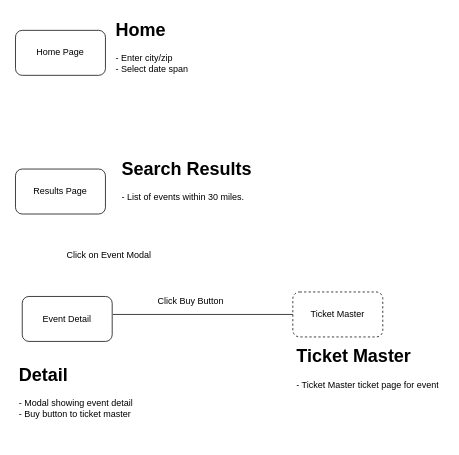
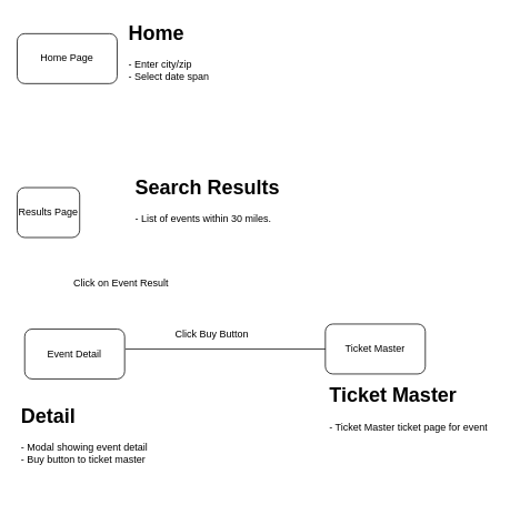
- <mxCell id="3" value="Results Page" style="rounded=1;whiteSpace=wrap;html=1;" vertex="1" parent="1"><mxGeometry x="20" y="225" width="120" height="60" as="geometry" /></mxCell>
+ <mxCell id="3" value="Results Page" style="rounded=1;whiteSpace=wrap;html=1;" vertex="1" parent="1"><mxGeometry x="20" y="225" width="75" height="60" as="geometry" /></mxCell>
- <mxCell id="8" value="Click on Event Modal" style="text;html=1;strokeColor=none;fillColor=none;align=center;verticalAlign=middle;whiteSpace=wrap;rounded=0;" vertex="1" parent="1"><mxGeometry x="80" y="330" width="130" height="20" as="geometry" /></mxCell>
+ <mxCell id="8" value="Click on Event Result" style="text;html=1;strokeColor=none;fillColor=none;align=center;verticalAlign=middle;whiteSpace=wrap;rounded=0;" vertex="1" parent="1"><mxGeometry x="80" y="330" width="130" height="20" as="geometry" /></mxCell>
- <mxCell id="9" value="Ticket Master" style="rounded=1;whiteSpace=wrap;html=1;dashed=1;" vertex="1" parent="1"><mxGeometry x="390" y="389" width="120" height="60" as="geometry" /></mxCell>
+ <mxCell id="9" value="Ticket Master" style="rounded=1;whiteSpace=wrap;html=1;" vertex="1" parent="1"><mxGeometry x="390" y="389" width="120" height="60" as="geometry" /></mxCell>
